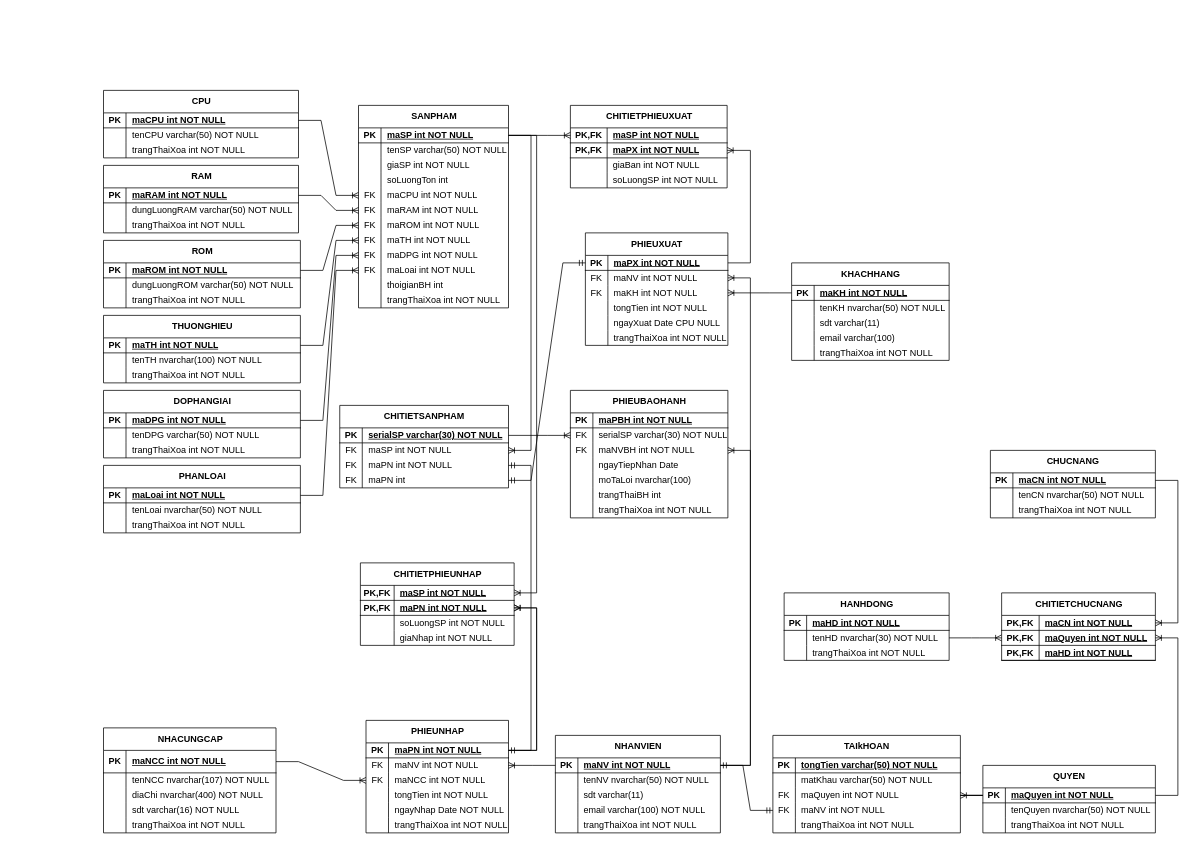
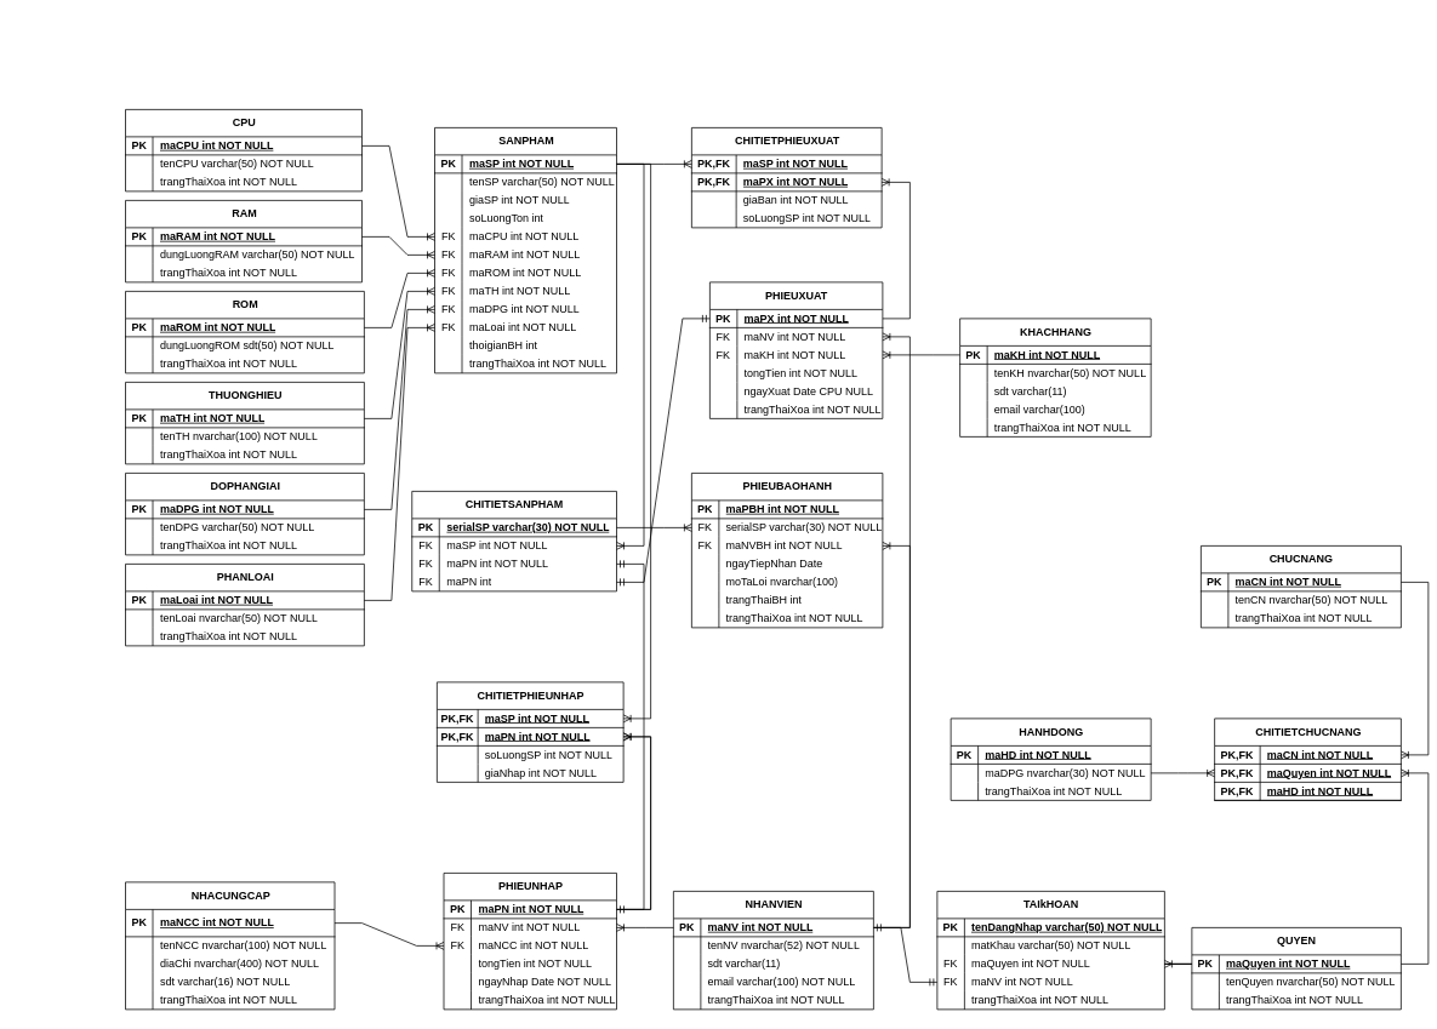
- <mxCell id="230" value="dungLuongROM varchar(50) NOT NULL" style="shape=partialRectangle;connectable=0;fillColor=none;top=0;left=0;bottom=0;right=0;align=left;spacingLeft=6;overflow=hidden;whiteSpace=wrap;html=1;" vertex="1" parent="228"><mxGeometry x="30" width="232.5" height="20" as="geometry"><mxRectangle width="232.5" height="20" as="alternateBounds" /></mxGeometry></mxCell>
+ <mxCell id="230" value="dungLuongROM sdt(50) NOT NULL" style="shape=partialRectangle;connectable=0;fillColor=none;top=0;left=0;bottom=0;right=0;align=left;spacingLeft=6;overflow=hidden;whiteSpace=wrap;html=1;" vertex="1" parent="228"><mxGeometry x="30" width="232.5" height="20" as="geometry"><mxRectangle width="232.5" height="20" as="alternateBounds" /></mxGeometry></mxCell>
- <mxCell id="303" value="tenHD nvarchar(30) NOT NULL" style="shape=partialRectangle;connectable=0;fillColor=none;top=0;left=0;bottom=0;right=0;align=left;spacingLeft=6;overflow=hidden;whiteSpace=wrap;html=1;" vertex="1" parent="301"><mxGeometry x="30" width="190" height="20" as="geometry"><mxRectangle width="190" height="20" as="alternateBounds" /></mxGeometry></mxCell>
+ <mxCell id="303" value="maDPG nvarchar(30) NOT NULL" style="shape=partialRectangle;connectable=0;fillColor=none;top=0;left=0;bottom=0;right=0;align=left;spacingLeft=6;overflow=hidden;whiteSpace=wrap;html=1;" vertex="1" parent="301"><mxGeometry x="30" width="190" height="20" as="geometry"><mxRectangle width="190" height="20" as="alternateBounds" /></mxGeometry></mxCell>
- <mxCell id="282" value="tongTien varchar(50) NOT NULL" style="shape=partialRectangle;connectable=0;fillColor=none;top=0;left=0;bottom=0;right=0;align=left;spacingLeft=6;fontStyle=5;overflow=hidden;whiteSpace=wrap;html=1;" vertex="1" parent="280"><mxGeometry x="30" width="220" height="20" as="geometry"><mxRectangle width="220" height="20" as="alternateBounds" /></mxGeometry></mxCell>
+ <mxCell id="282" value="tenDangNhap varchar(50) NOT NULL" style="shape=partialRectangle;connectable=0;fillColor=none;top=0;left=0;bottom=0;right=0;align=left;spacingLeft=6;fontStyle=5;overflow=hidden;whiteSpace=wrap;html=1;" vertex="1" parent="280"><mxGeometry x="30" width="220" height="20" as="geometry"><mxRectangle width="220" height="20" as="alternateBounds" /></mxGeometry></mxCell>
- <mxCell id="92" value="tenNCC nvarchar(107) NOT NULL" style="shape=partialRectangle;connectable=0;fillColor=none;top=0;left=0;bottom=0;right=0;align=left;spacingLeft=6;overflow=hidden;whiteSpace=wrap;html=1;" vertex="1" parent="90"><mxGeometry x="30" width="200" height="20" as="geometry"><mxRectangle width="200" height="20" as="alternateBounds" /></mxGeometry></mxCell>
+ <mxCell id="92" value="tenNCC nvarchar(100) NOT NULL" style="shape=partialRectangle;connectable=0;fillColor=none;top=0;left=0;bottom=0;right=0;align=left;spacingLeft=6;overflow=hidden;whiteSpace=wrap;html=1;" vertex="1" parent="90"><mxGeometry x="30" width="200" height="20" as="geometry"><mxRectangle width="200" height="20" as="alternateBounds" /></mxGeometry></mxCell>
- <mxCell id="124" value="tenNV nvarchar(50) NOT NULL" style="shape=partialRectangle;connectable=0;fillColor=none;top=0;left=0;bottom=0;right=0;align=left;spacingLeft=6;overflow=hidden;whiteSpace=wrap;html=1;" vertex="1" parent="122"><mxGeometry x="30" width="190" height="20" as="geometry"><mxRectangle width="190" height="20" as="alternateBounds" /></mxGeometry></mxCell>
+ <mxCell id="124" value="tenNV nvarchar(52) NOT NULL" style="shape=partialRectangle;connectable=0;fillColor=none;top=0;left=0;bottom=0;right=0;align=left;spacingLeft=6;overflow=hidden;whiteSpace=wrap;html=1;" vertex="1" parent="122"><mxGeometry x="30" width="190" height="20" as="geometry"><mxRectangle width="190" height="20" as="alternateBounds" /></mxGeometry></mxCell>
